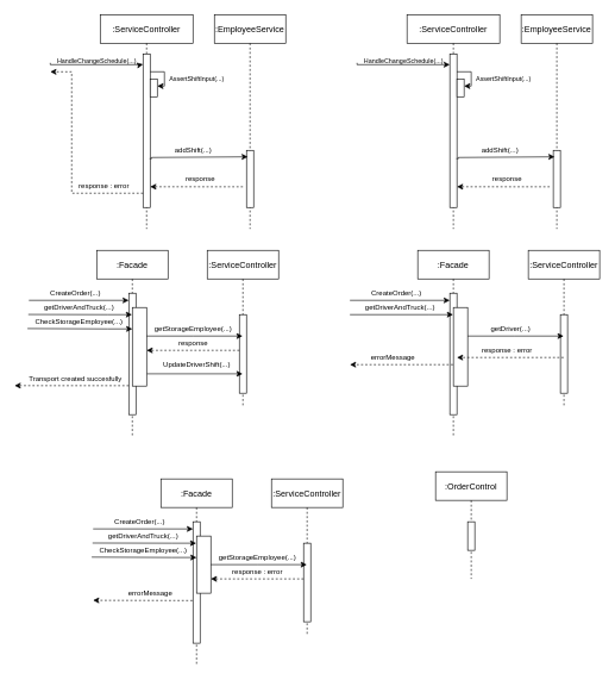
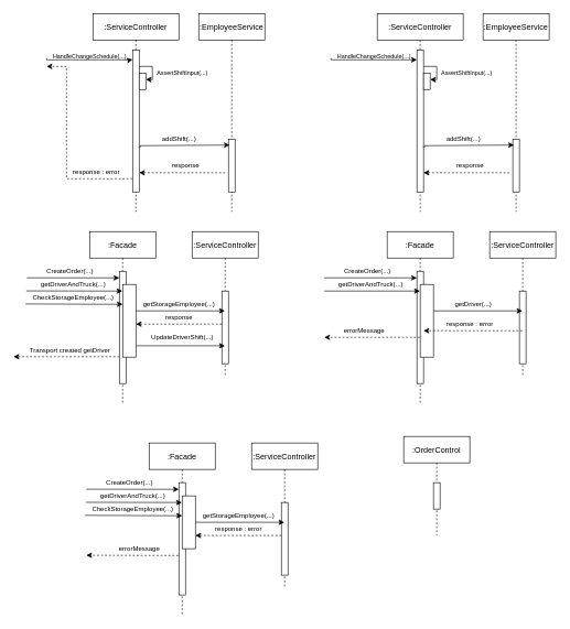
- <mxCell id="48" value="Transport created succesfully" style="text;html=1;align=center;verticalAlign=middle;resizable=0;points=[];autosize=1;strokeColor=none;fillColor=none;fontSize=10;" parent="1" vertex="1"><mxGeometry x="30" y="519.44" width="150" height="20" as="geometry" /></mxCell>
+ <mxCell id="48" value="Transport created getDriver" style="text;html=1;align=center;verticalAlign=middle;resizable=0;points=[];autosize=1;strokeColor=none;fillColor=none;fontSize=10;" parent="1" vertex="1"><mxGeometry x="30" y="519.44" width="150" height="20" as="geometry" /></mxCell>
